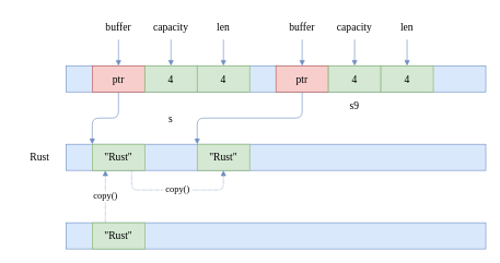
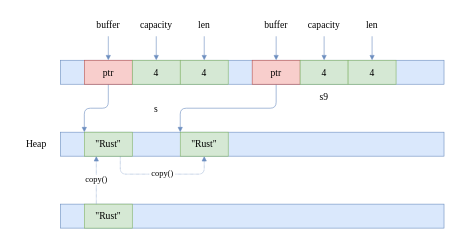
- <mxCell id="4" value="Rust" style="text;html=1;align=center;verticalAlign=middle;whiteSpace=wrap;rounded=0;fontFamily=Ubuntu;fontSize=16;fontStyle=0;" vertex="1" parent="1"><mxGeometry x="20" y="220" width="80" height="40" as="geometry" /></mxCell>
+ <mxCell id="4" value="Heap" style="text;html=1;align=center;verticalAlign=middle;whiteSpace=wrap;rounded=0;fontFamily=Ubuntu;fontSize=16;fontStyle=0;" vertex="1" parent="1"><mxGeometry x="20" y="220" width="80" height="40" as="geometry" /></mxCell>
